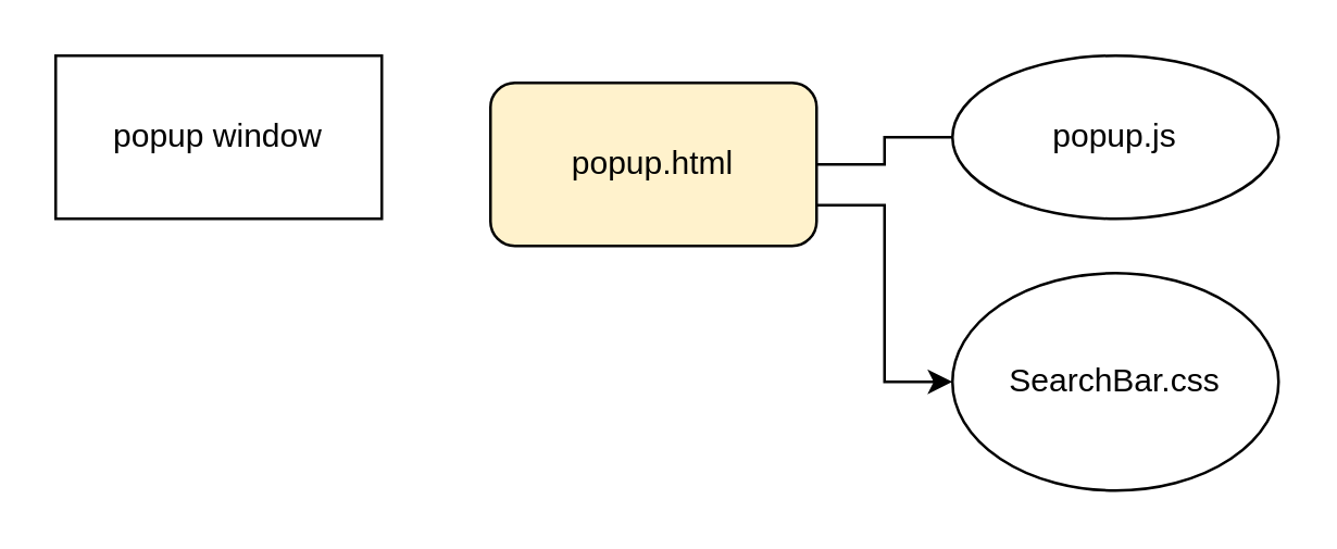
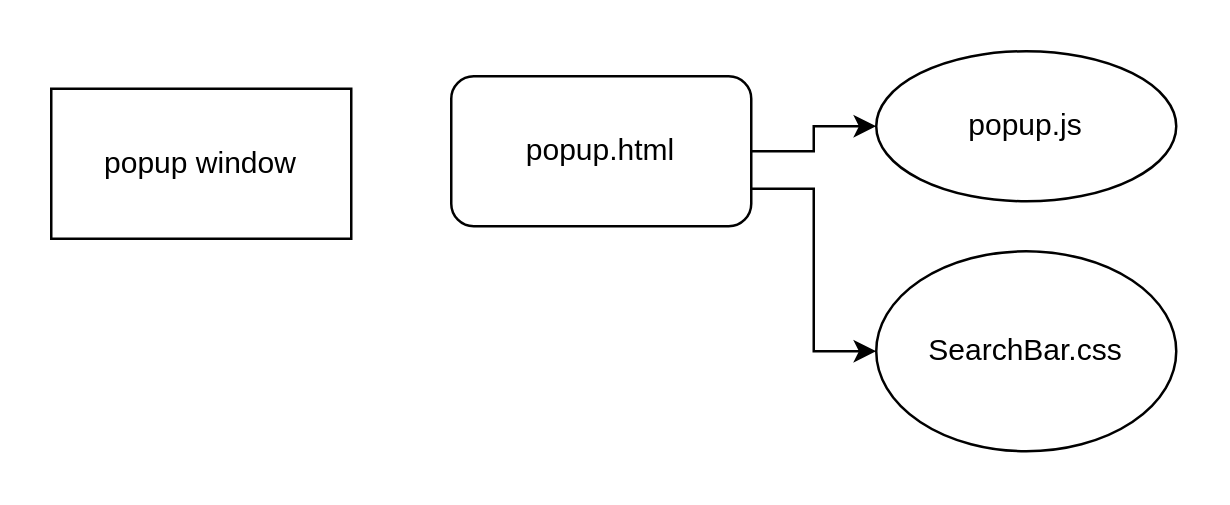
- <mxCell id="2" value="popup window" style="rounded=0;whiteSpace=wrap;html=1;" vertex="1" parent="1"><mxGeometry x="20" y="20" width="120" height="60" as="geometry" /></mxCell>
+ <mxCell id="2" value="popup window" style="rounded=0;whiteSpace=wrap;html=1;" vertex="1" parent="1"><mxGeometry x="20" y="35" width="120" height="60" as="geometry" /></mxCell>
- <mxCell id="3" style="edgeStyle=orthogonalEdgeStyle;rounded=0;orthogonalLoop=1;jettySize=auto;html=1;exitX=1;exitY=0.5;exitDx=0;exitDy=0;entryX=0;entryY=0.5;entryDx=0;entryDy=0;endArrow=none;" edge="1" parent="1" source="5" target="6"><mxGeometry relative="1" as="geometry" /></mxCell>
+ <mxCell id="3" style="edgeStyle=orthogonalEdgeStyle;rounded=0;orthogonalLoop=1;jettySize=auto;html=1;exitX=1;exitY=0.5;exitDx=0;exitDy=0;entryX=0;entryY=0.5;entryDx=0;entryDy=0;" edge="1" parent="1" source="5" target="6"><mxGeometry relative="1" as="geometry" /></mxCell>
- <mxCell id="5" value="popup.html" style="rounded=1;whiteSpace=wrap;html=1;fillColor=#fff2cc;" vertex="1" parent="1"><mxGeometry x="180" y="30" width="120" height="60" as="geometry" /></mxCell>
+ <mxCell id="5" value="popup.html" style="rounded=1;whiteSpace=wrap;html=1;" vertex="1" parent="1"><mxGeometry x="180" y="30" width="120" height="60" as="geometry" /></mxCell>
